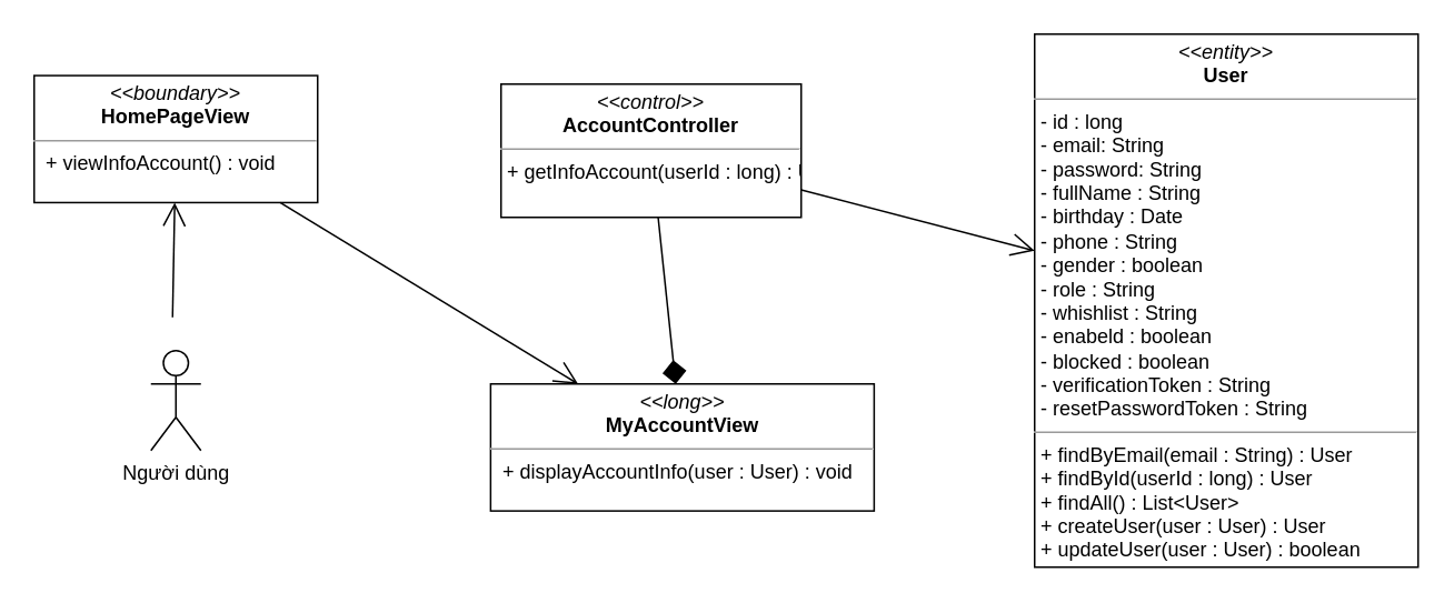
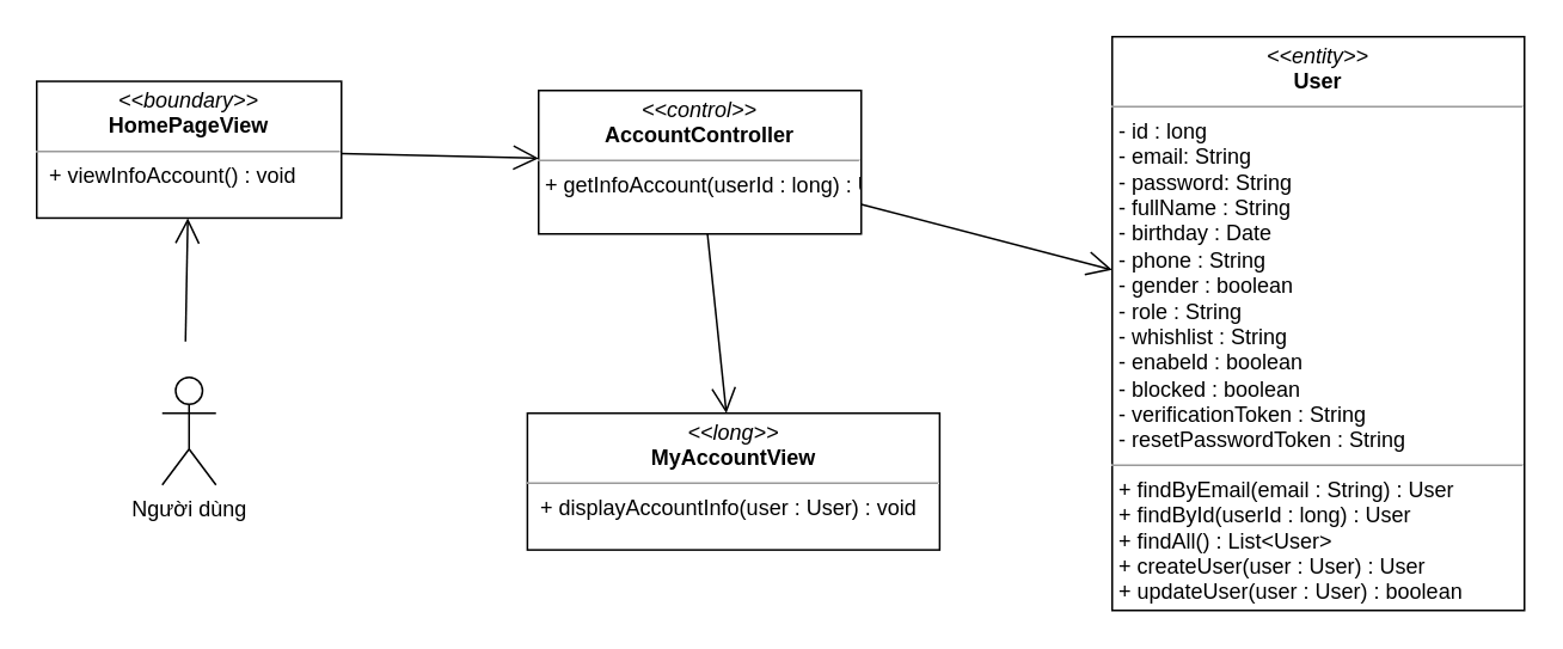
- <mxCell id="8" value="" style="endArrow=open;endFill=1;endSize=12;html=1;" parent="1" source="7" target="2" edge="1"><mxGeometry width="160" relative="1" as="geometry"><mxPoint x="390" y="212.125" as="sourcePoint" /><mxPoint x="530" y="209.241" as="targetPoint" /></mxGeometry></mxCell>
+ <mxCell id="8" value="" style="endArrow=open;endFill=1;endSize=12;html=1;" parent="1" source="7" target="4" edge="1"><mxGeometry width="160" relative="1" as="geometry"><mxPoint x="390" y="212.125" as="sourcePoint" /><mxPoint x="530" y="209.241" as="targetPoint" /></mxGeometry></mxCell>
- <mxCell id="5" value="" style="endArrow=diamond;endFill=1;endSize=12;html=1;" parent="1" source="4" target="2" edge="1"><mxGeometry width="160" relative="1" as="geometry"><mxPoint x="600" y="160" as="sourcePoint" /><mxPoint x="760" y="80" as="targetPoint" /></mxGeometry></mxCell>
+ <mxCell id="5" value="" style="endArrow=open;endFill=1;endSize=12;html=1;" parent="1" source="4" target="2" edge="1"><mxGeometry width="160" relative="1" as="geometry"><mxPoint x="600" y="160" as="sourcePoint" /><mxPoint x="760" y="80" as="targetPoint" /></mxGeometry></mxCell>
